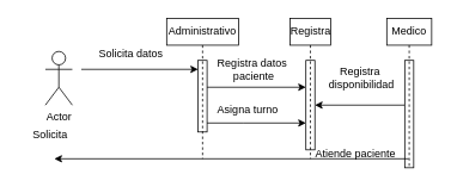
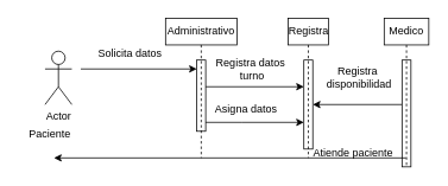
- <mxCell id="9" value="Registra datos&lt;br&gt;&amp;nbsp;paciente" style="text;html=1;align=center;verticalAlign=middle;resizable=0;points=[];autosize=1;strokeColor=none;fillColor=none;" vertex="1" parent="1"><mxGeometry x="230" y="57" width="100" height="40" as="geometry" /></mxCell>
+ <mxCell id="9" value="Registra datos&lt;br&gt;&amp;nbsp;turno" style="text;html=1;align=center;verticalAlign=middle;resizable=0;points=[];autosize=1;strokeColor=none;fillColor=none;" vertex="1" parent="1"><mxGeometry x="230" y="57" width="100" height="40" as="geometry" /></mxCell>
- <mxCell id="17" value="Asigna turno" style="text;html=1;align=center;verticalAlign=middle;resizable=0;points=[];autosize=1;strokeColor=none;fillColor=none;" vertex="1" parent="1"><mxGeometry x="230" y="107" width="90" height="30" as="geometry" /></mxCell>
+ <mxCell id="17" value="Asigna datos" style="text;html=1;align=center;verticalAlign=middle;resizable=0;points=[];autosize=1;strokeColor=none;fillColor=none;" vertex="1" parent="1"><mxGeometry x="230" y="107" width="90" height="30" as="geometry" /></mxCell>
- <mxCell id="3" value="Solicita" style="text;html=1;align=center;verticalAlign=middle;resizable=0;points=[];autosize=1;strokeColor=none;fillColor=none;" vertex="1" parent="1"><mxGeometry x="20" y="135" width="70" height="30" as="geometry" /></mxCell>
+ <mxCell id="3" value="Paciente" style="text;html=1;align=center;verticalAlign=middle;resizable=0;points=[];autosize=1;strokeColor=none;fillColor=none;" vertex="1" parent="1"><mxGeometry x="20" y="135" width="70" height="30" as="geometry" /></mxCell>
